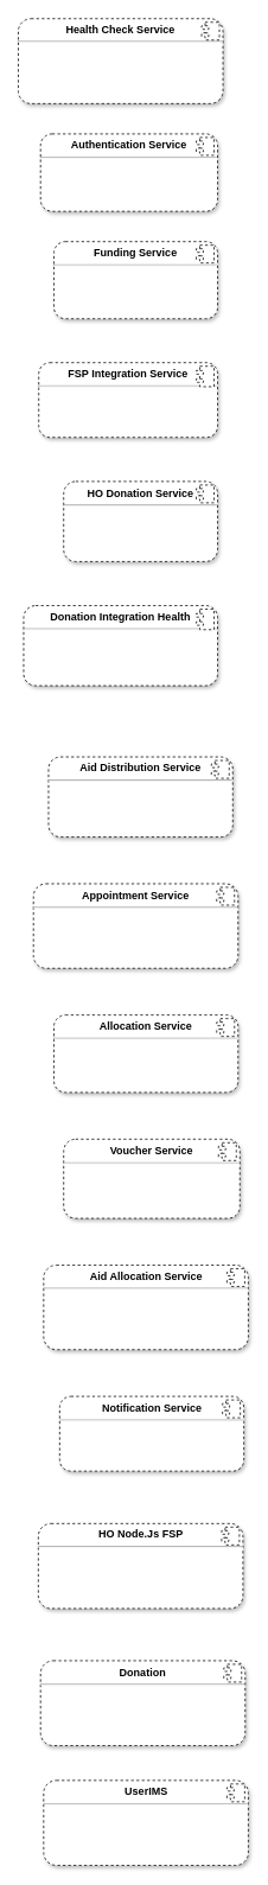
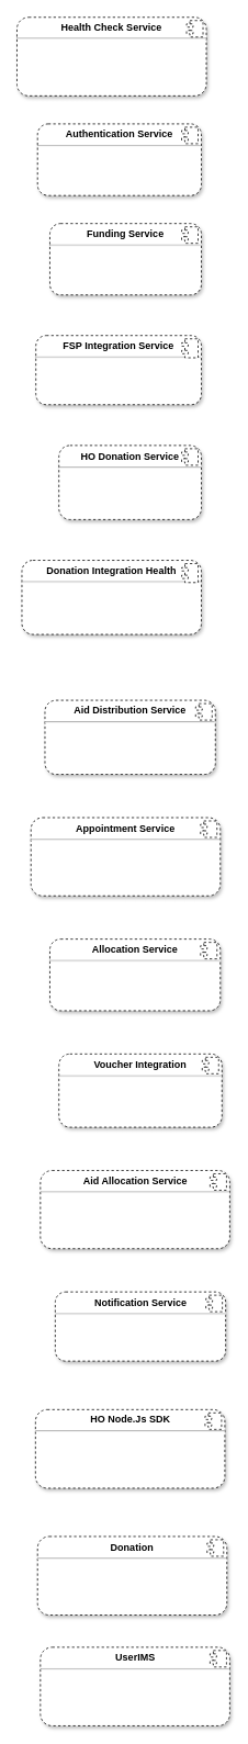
- <mxCell id="12" value="&lt;p style=&quot;margin: 0px ; margin-top: 6px ; text-align: center&quot;&gt;&lt;b&gt;Voucher Service&lt;/b&gt;&lt;/p&gt;&lt;hr&gt;&lt;p style=&quot;margin: 0px ; margin-left: 8px&quot;&gt;&lt;br&gt;&lt;/p&gt;&lt;p&gt;&lt;br&gt;&lt;/p&gt;" style="align=left;overflow=fill;html=1;gradientDirection=south;rounded=1;shadow=1;glass=0;dashed=1;" vertex="1" parent="1"><mxGeometry x="71" y="1279.5" width="198" height="89" as="geometry" /></mxCell>
+ <mxCell id="12" value="&lt;p style=&quot;margin: 0px ; margin-top: 6px ; text-align: center&quot;&gt;&lt;b&gt;Voucher Integration&lt;/b&gt;&lt;/p&gt;&lt;hr&gt;&lt;p style=&quot;margin: 0px ; margin-left: 8px&quot;&gt;&lt;br&gt;&lt;/p&gt;&lt;p&gt;&lt;br&gt;&lt;/p&gt;" style="align=left;overflow=fill;html=1;gradientDirection=south;rounded=1;shadow=1;glass=0;dashed=1;" vertex="1" parent="1"><mxGeometry x="71" y="1279.5" width="198" height="89" as="geometry" /></mxCell>
- <mxCell id="28" value="&lt;p style=&quot;margin: 0px ; margin-top: 6px ; text-align: center&quot;&gt;&lt;b&gt;HO Node.Js FSP&lt;/b&gt;&lt;/p&gt;&lt;hr&gt;&lt;p style=&quot;margin: 0px ; margin-left: 8px&quot;&gt;&lt;br&gt;&lt;/p&gt;&lt;p&gt;&lt;br&gt;&lt;/p&gt;" style="align=left;overflow=fill;html=1;gradientDirection=south;rounded=1;shadow=1;glass=0;dashed=1;" vertex="1" parent="1"><mxGeometry x="42.5" y="1711.4" width="230.0" height="95.45" as="geometry" /></mxCell>
+ <mxCell id="28" value="&lt;p style=&quot;margin: 0px ; margin-top: 6px ; text-align: center&quot;&gt;&lt;b&gt;HO Node.Js SDK&lt;/b&gt;&lt;/p&gt;&lt;hr&gt;&lt;p style=&quot;margin: 0px ; margin-left: 8px&quot;&gt;&lt;br&gt;&lt;/p&gt;&lt;p&gt;&lt;br&gt;&lt;/p&gt;" style="align=left;overflow=fill;html=1;gradientDirection=south;rounded=1;shadow=1;glass=0;dashed=1;" vertex="1" parent="1"><mxGeometry x="42.5" y="1711.4" width="230.0" height="95.45" as="geometry" /></mxCell>
